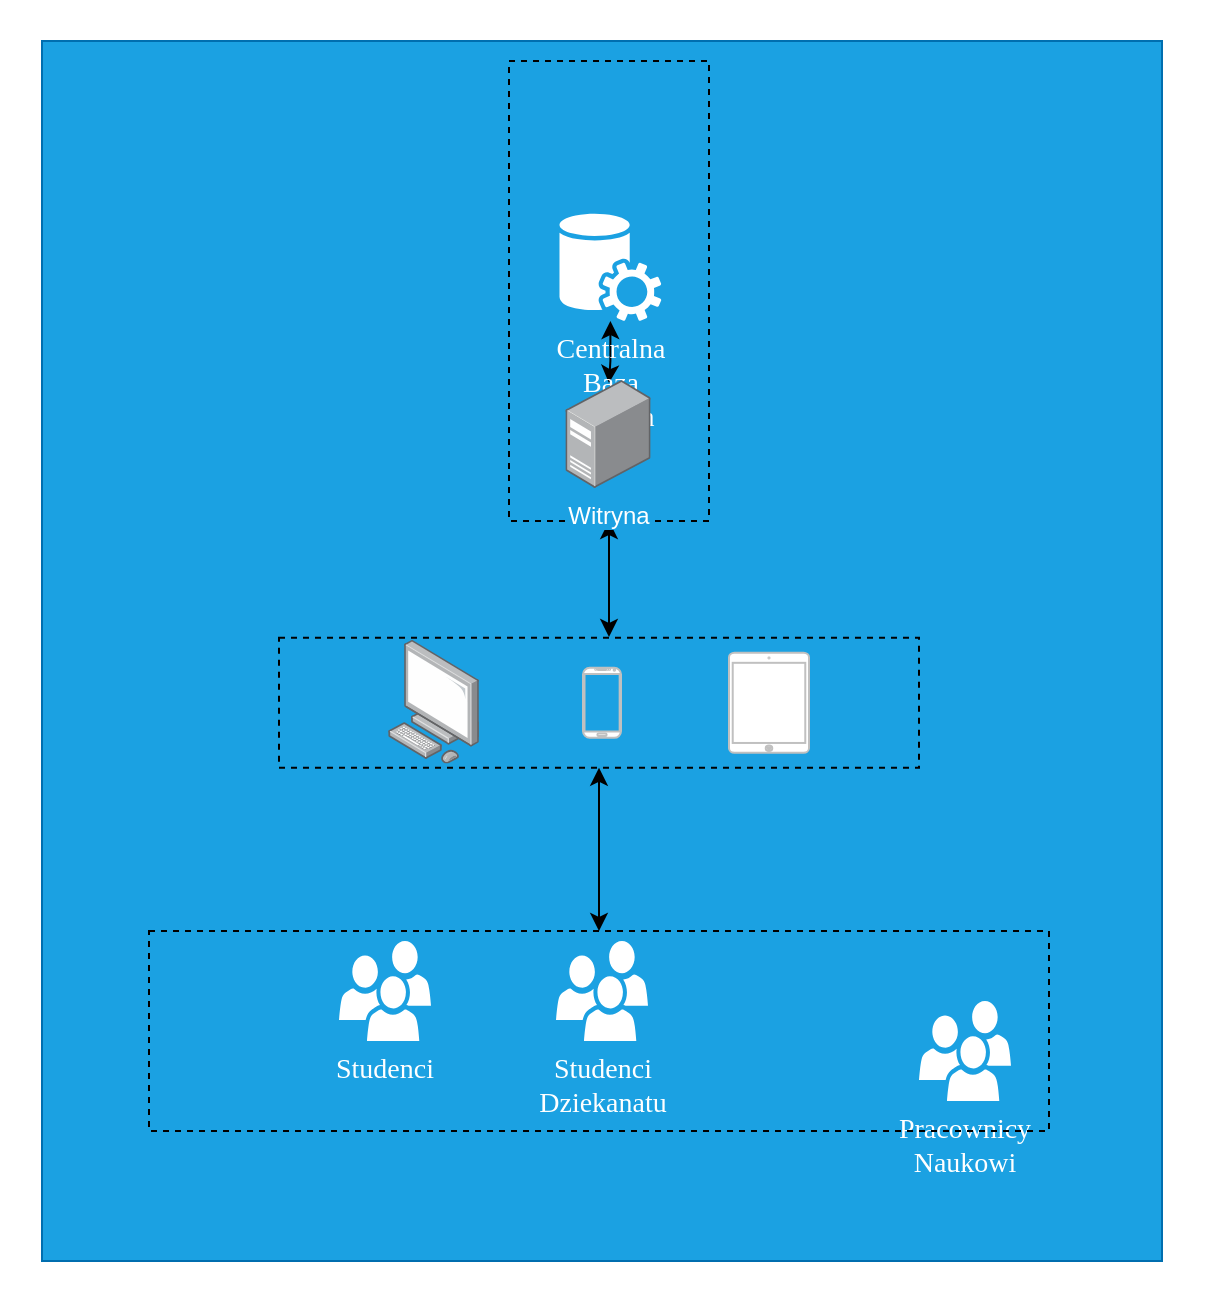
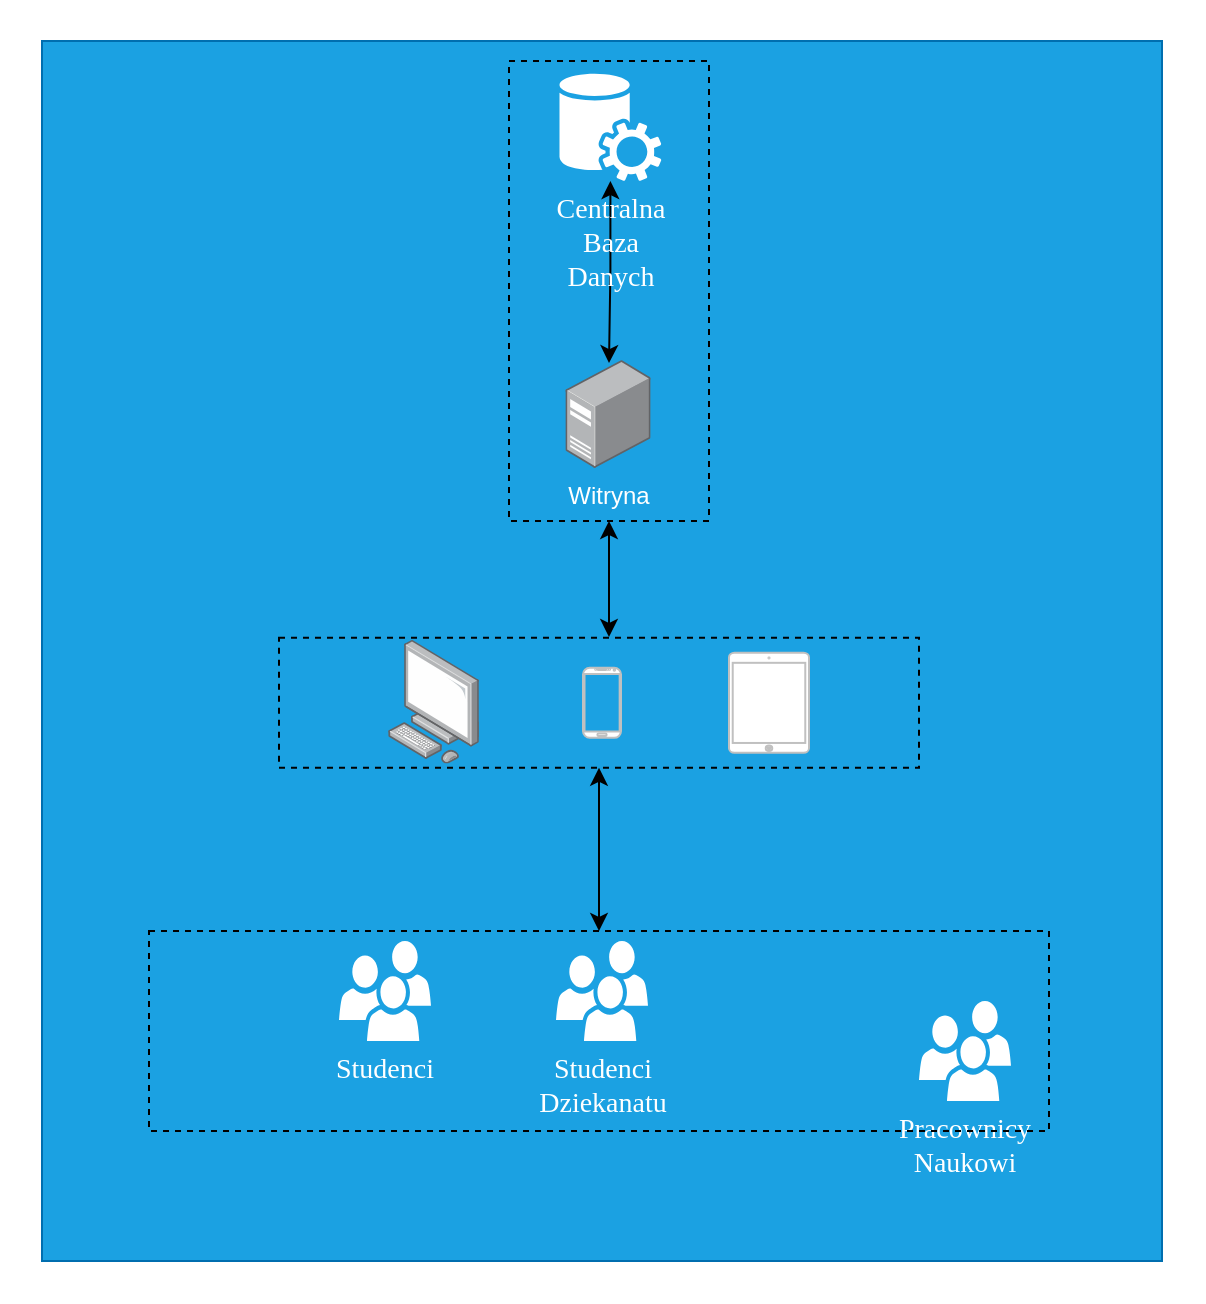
- <mxCell id="5" value="Centralna&lt;br&gt;Baza&lt;br&gt;Danych" style="shadow=0;dashed=0;html=1;strokeColor=none;fillColor=#ffffff;labelPosition=center;verticalLabelPosition=bottom;verticalAlign=top;shape=mxgraph.office.services.central_management_service;rounded=0;comic=0;fontFamily=Verdana;fontSize=14;fontColor=#FFFFFF;" parent="1" vertex="1"><mxGeometry x="279.2" y="106" width="51" height="54" as="geometry" /></mxCell>
+ <mxCell id="5" value="Centralna&lt;br&gt;Baza&lt;br&gt;Danych" style="shadow=0;dashed=0;html=1;strokeColor=none;fillColor=#ffffff;labelPosition=center;verticalLabelPosition=bottom;verticalAlign=top;shape=mxgraph.office.services.central_management_service;rounded=0;comic=0;fontFamily=Verdana;fontSize=14;fontColor=#FFFFFF;" parent="1" vertex="1"><mxGeometry x="279.2" y="36" width="51" height="54" as="geometry" /></mxCell>
- <mxCell id="15" value="&lt;font color=&quot;#ffffff&quot; style=&quot;background-color: rgb(27 , 161 , 226)&quot;&gt;Witryna&lt;/font&gt;" style="points=[];aspect=fixed;html=1;align=center;shadow=0;dashed=0;image;image=img/lib/allied_telesis/computer_and_terminals/Server_Desktop.svg;glass=0;fillColor=none;" vertex="1" parent="1"><mxGeometry x="282.7" y="190" width="42.6" height="54" as="geometry" /></mxCell>
+ <mxCell id="15" value="&lt;font color=&quot;#ffffff&quot; style=&quot;background-color: rgb(27 , 161 , 226)&quot;&gt;Witryna&lt;/font&gt;" style="points=[];aspect=fixed;html=1;align=center;shadow=0;dashed=0;image;image=img/lib/allied_telesis/computer_and_terminals/Server_Desktop.svg;glass=0;fillColor=none;" vertex="1" parent="1"><mxGeometry x="282.7" y="180" width="42.6" height="54" as="geometry" /></mxCell>
